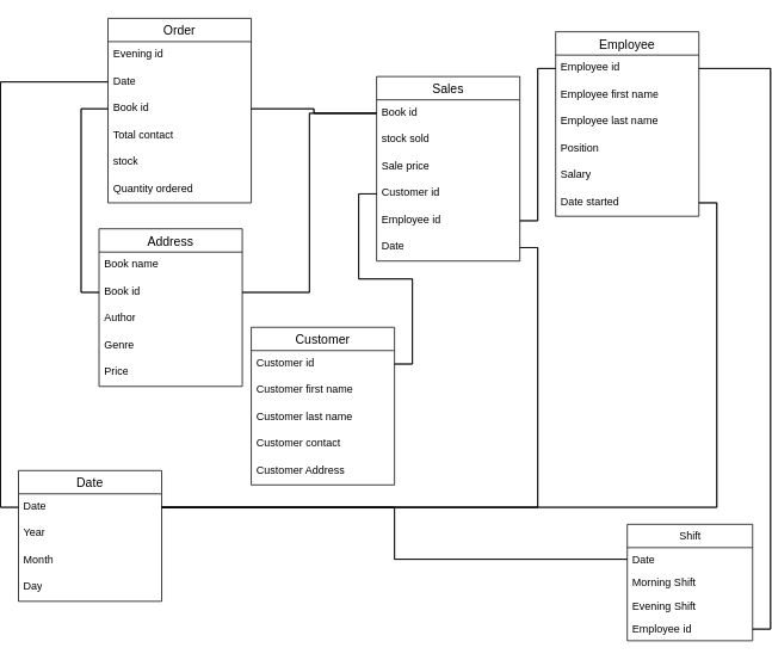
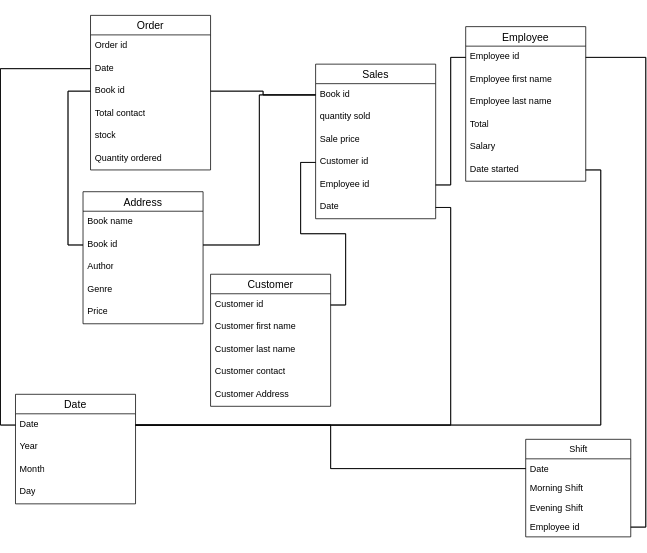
- <mxCell id="16" value="Evening id" style="text;strokeColor=none;fillColor=none;spacingLeft=4;spacingRight=4;overflow=hidden;rotatable=0;points=[[0,0.5],[1,0.5]];portConstraint=eastwest;fontSize=12;whiteSpace=wrap;html=1;" parent="15" vertex="1"><mxGeometry y="26" width="160" height="30" as="geometry" /></mxCell>
+ <mxCell id="16" value="Order id" style="text;strokeColor=none;fillColor=none;spacingLeft=4;spacingRight=4;overflow=hidden;rotatable=0;points=[[0,0.5],[1,0.5]];portConstraint=eastwest;fontSize=12;whiteSpace=wrap;html=1;" parent="15" vertex="1"><mxGeometry y="26" width="160" height="30" as="geometry" /></mxCell>
- <mxCell id="29" value="stock sold" style="text;strokeColor=none;fillColor=none;spacingLeft=4;spacingRight=4;overflow=hidden;rotatable=0;points=[[0,0.5],[1,0.5]];portConstraint=eastwest;fontSize=12;whiteSpace=wrap;html=1;" parent="27" vertex="1"><mxGeometry y="56" width="160" height="30" as="geometry" /></mxCell>
+ <mxCell id="29" value="quantity sold" style="text;strokeColor=none;fillColor=none;spacingLeft=4;spacingRight=4;overflow=hidden;rotatable=0;points=[[0,0.5],[1,0.5]];portConstraint=eastwest;fontSize=12;whiteSpace=wrap;html=1;" parent="27" vertex="1"><mxGeometry y="56" width="160" height="30" as="geometry" /></mxCell>
- <mxCell id="6" value="Position" style="text;strokeColor=none;fillColor=none;spacingLeft=4;spacingRight=4;overflow=hidden;rotatable=0;points=[[0,0.5],[1,0.5]];portConstraint=eastwest;fontSize=12;whiteSpace=wrap;html=1;" parent="2" vertex="1"><mxGeometry y="116" width="160" height="30" as="geometry" /></mxCell>
+ <mxCell id="6" value="Total" style="text;strokeColor=none;fillColor=none;spacingLeft=4;spacingRight=4;overflow=hidden;rotatable=0;points=[[0,0.5],[1,0.5]];portConstraint=eastwest;fontSize=12;whiteSpace=wrap;html=1;" parent="2" vertex="1"><mxGeometry y="116" width="160" height="30" as="geometry" /></mxCell>
